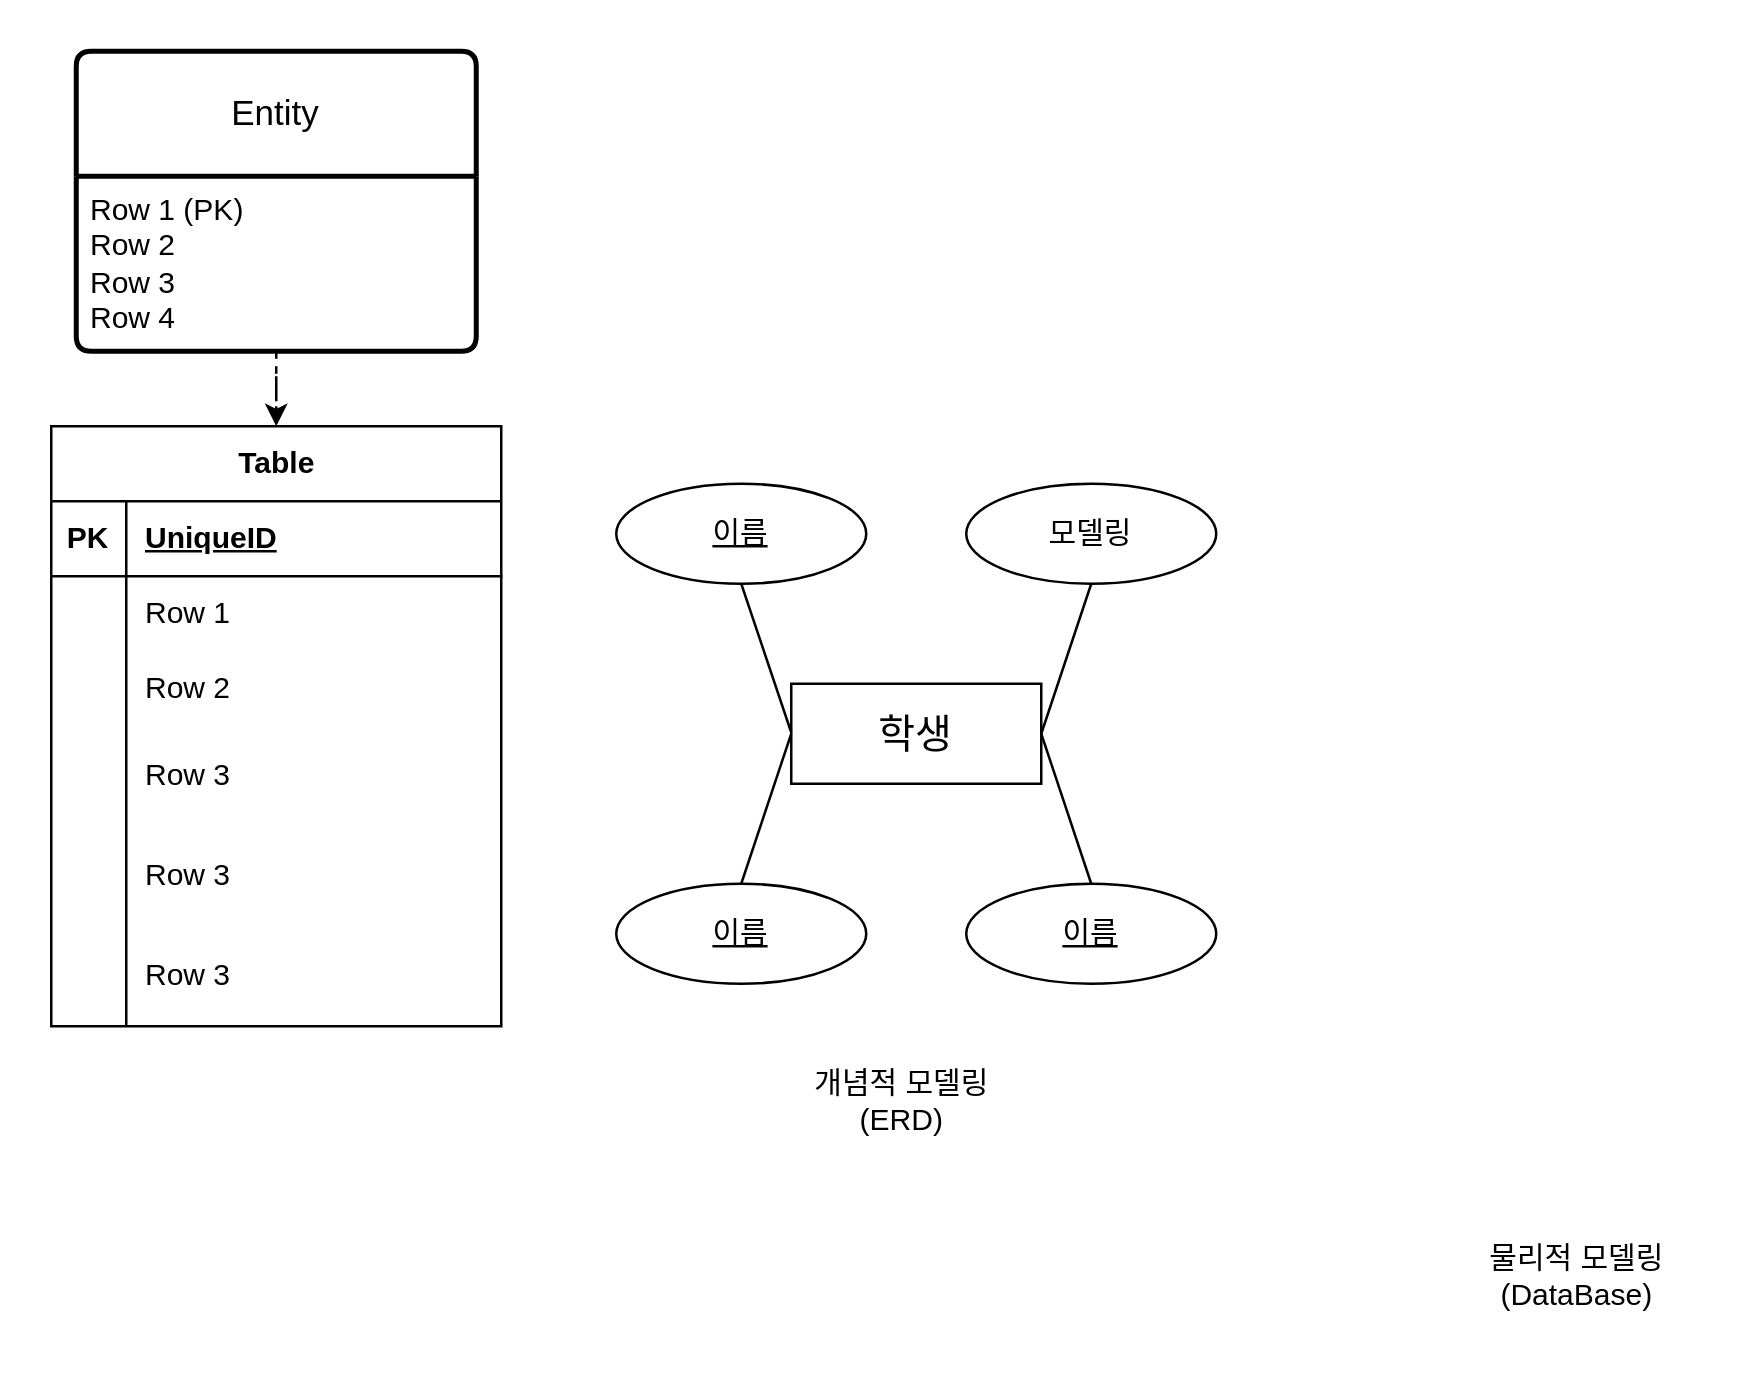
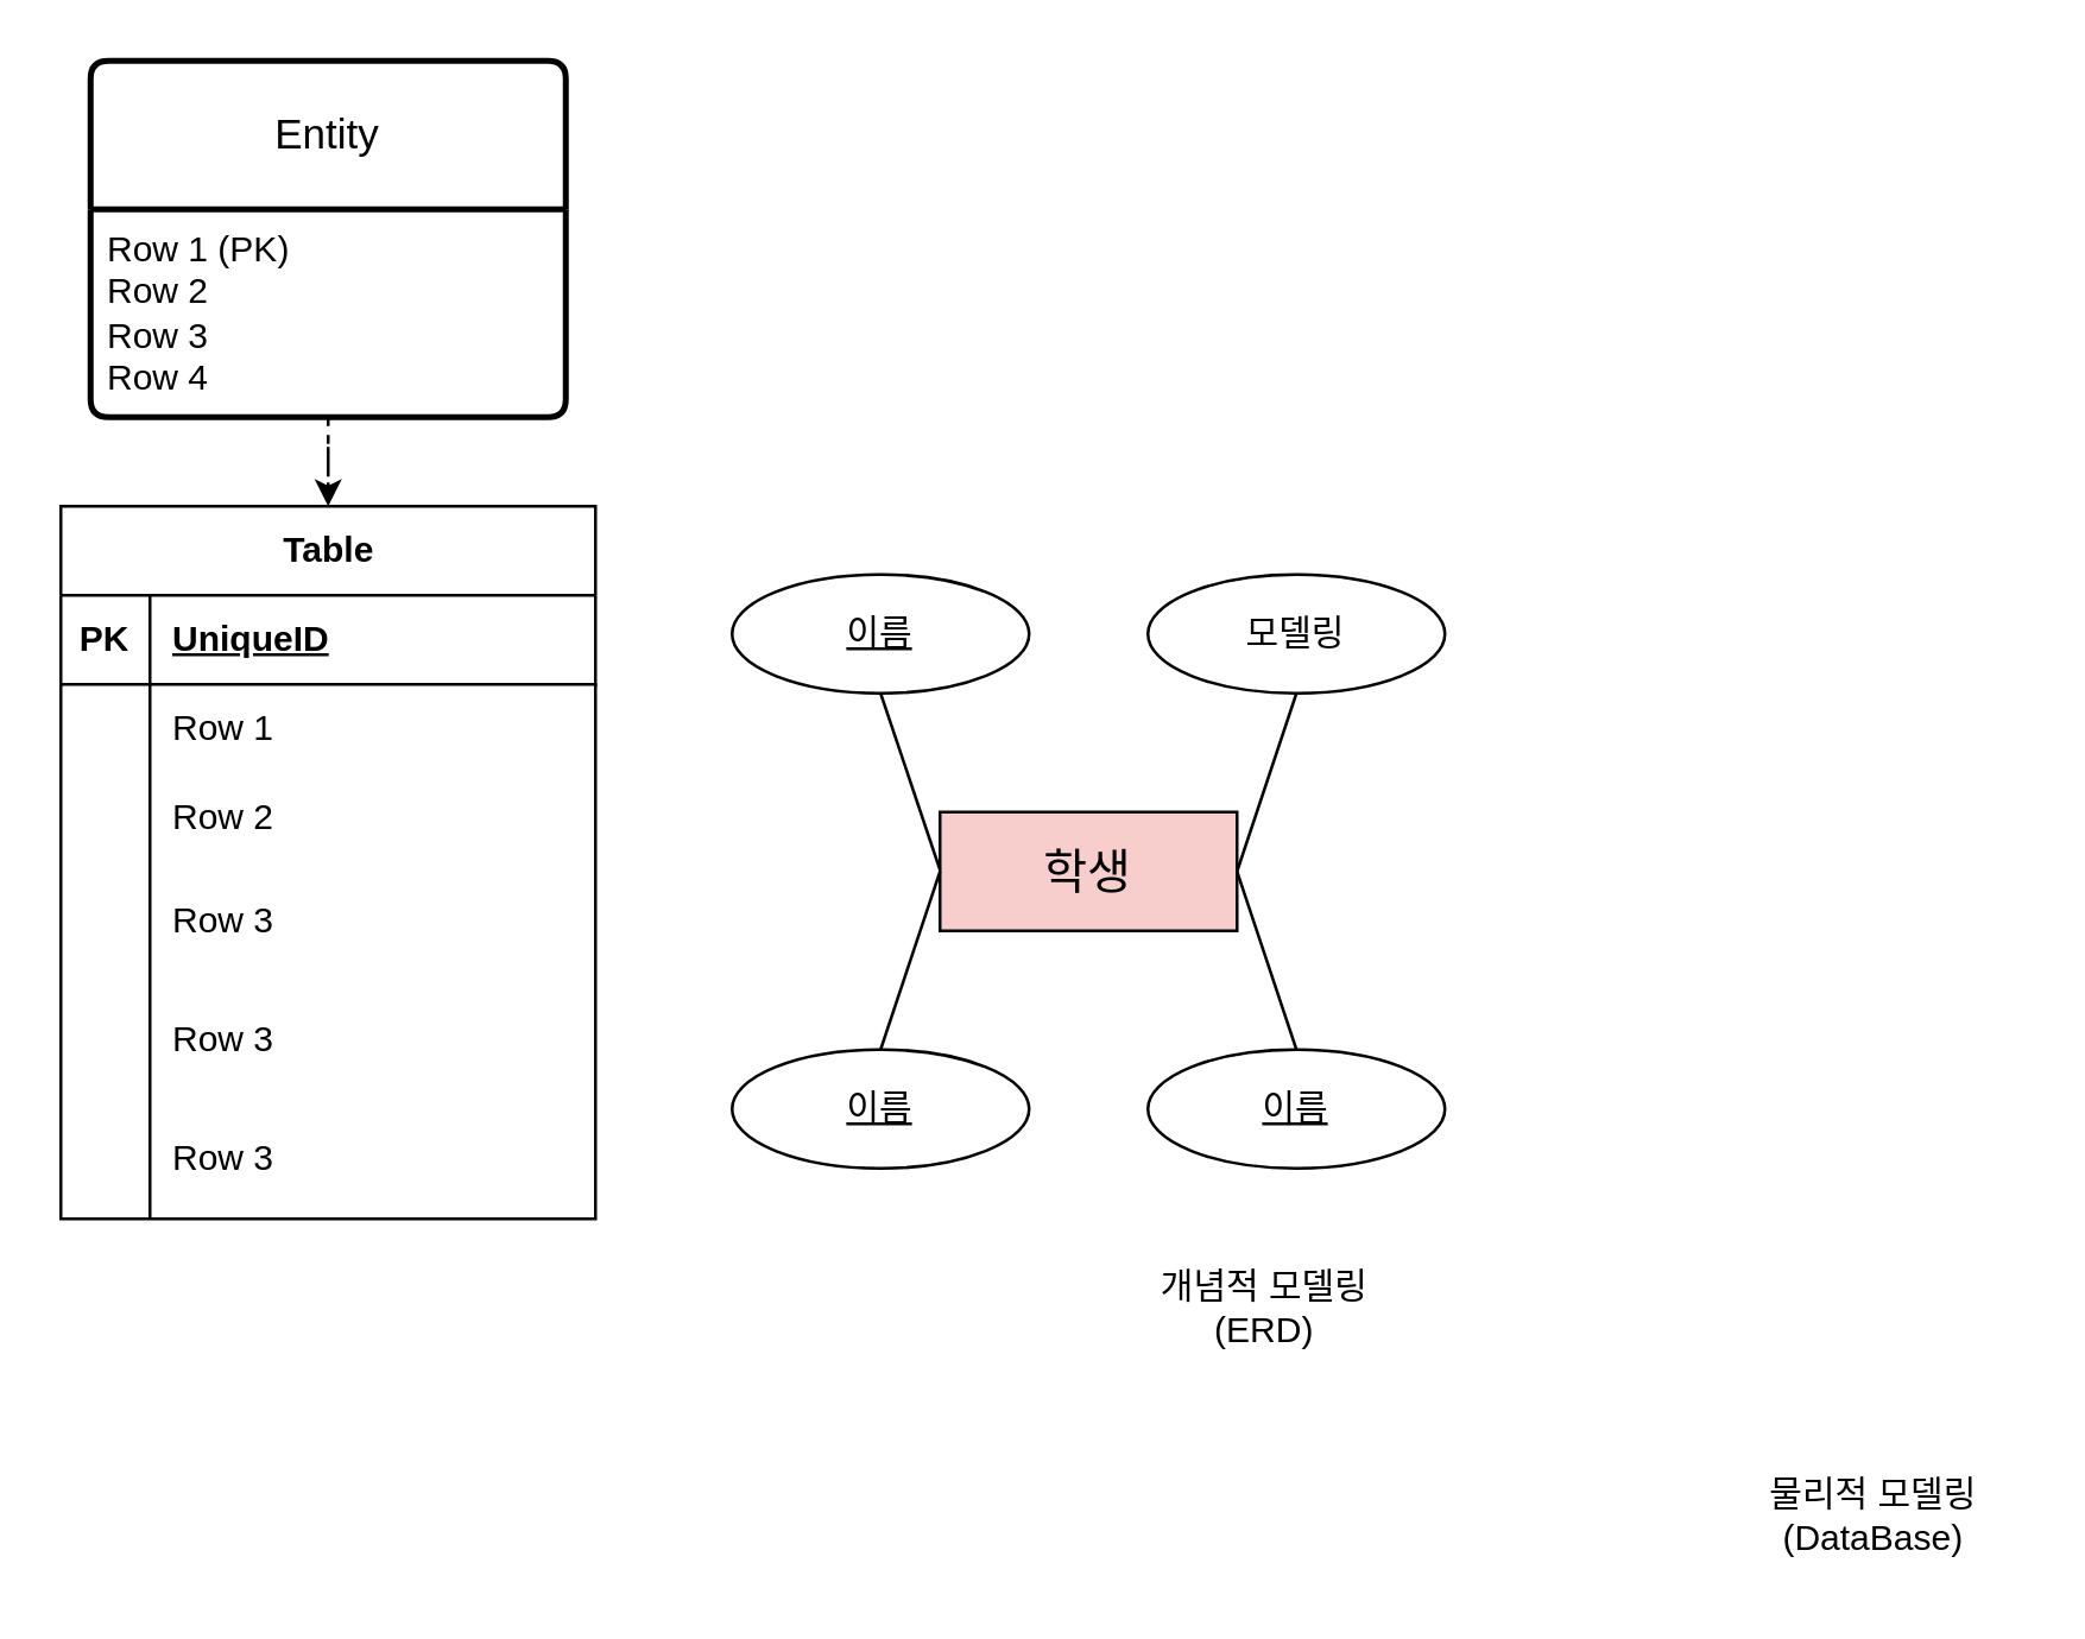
- <mxCell id="2" value="학생" style="whiteSpace=wrap;html=1;align=center;fontSize=16;" vertex="1" parent="1"><mxGeometry x="316" y="273" width="100" height="40" as="geometry" /></mxCell>
+ <mxCell id="2" value="학생" style="whiteSpace=wrap;html=1;align=center;fontSize=16;fillColor=#f8cecc;" vertex="1" parent="1"><mxGeometry x="316" y="273" width="100" height="40" as="geometry" /></mxCell>
- <mxCell id="24" value="개념적 모델링&lt;br&gt;(ERD)" style="text;html=1;align=center;verticalAlign=middle;resizable=0;points=[];autosize=1;strokeColor=none;fillColor=none;" vertex="1" parent="1"><mxGeometry x="310" y="420" width="100" height="40" as="geometry" /></mxCell>
+ <mxCell id="24" value="개념적 모델링&lt;br&gt;(ERD)" style="text;html=1;align=center;verticalAlign=middle;resizable=0;points=[];autosize=1;strokeColor=none;fillColor=none;" vertex="1" parent="1"><mxGeometry x="375" y="420" width="100" height="40" as="geometry" /></mxCell>
